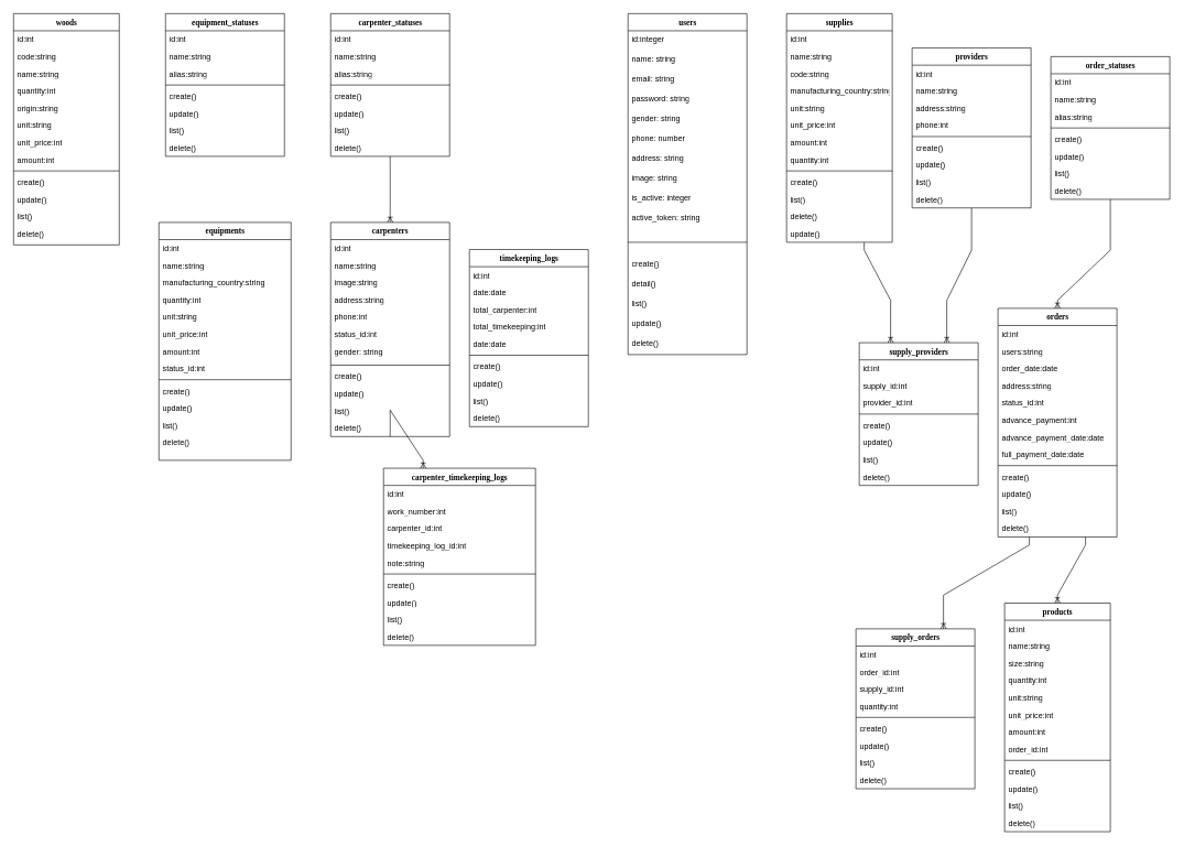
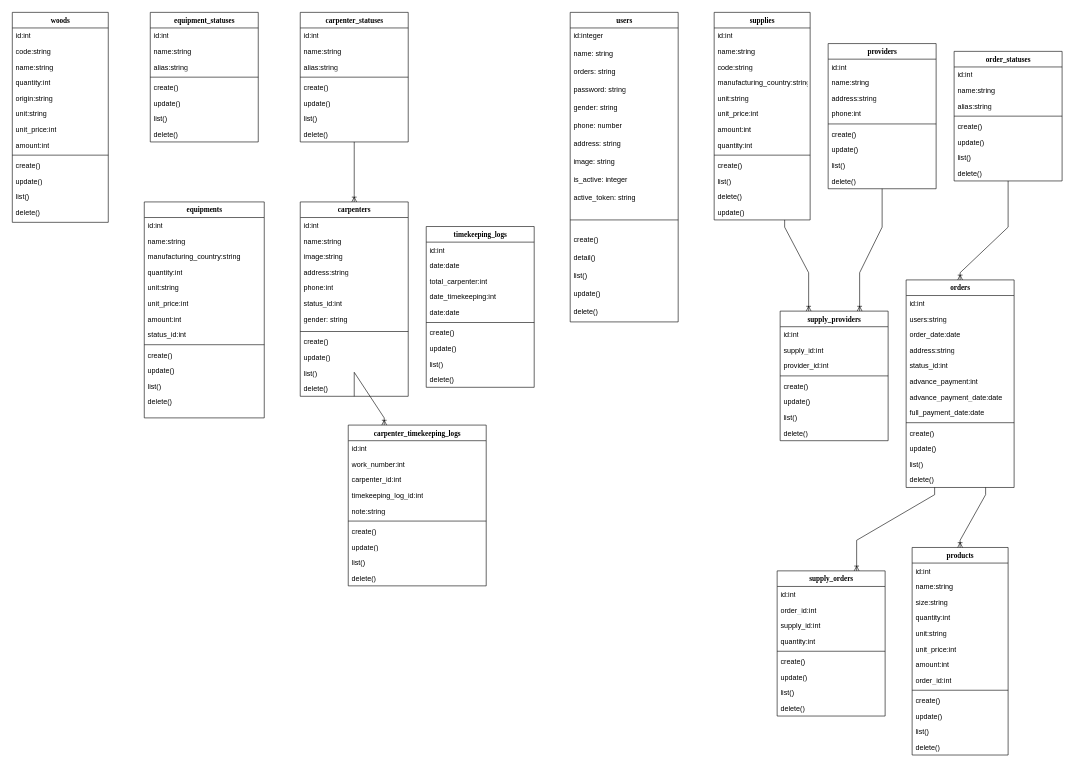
- <mxCell id="152" value="email: string" style="text;html=1;strokeColor=none;fillColor=none;align=left;verticalAlign=top;spacingLeft=4;spacingRight=4;whiteSpace=wrap;overflow=hidden;rotatable=0;points=[[0,0.5],[1,0.5]];portConstraint=eastwest;" parent="149" vertex="1"><mxGeometry y="86" width="180" height="30" as="geometry" /></mxCell>
+ <mxCell id="152" value="orders: string" style="text;html=1;strokeColor=none;fillColor=none;align=left;verticalAlign=top;spacingLeft=4;spacingRight=4;whiteSpace=wrap;overflow=hidden;rotatable=0;points=[[0,0.5],[1,0.5]];portConstraint=eastwest;" parent="149" vertex="1"><mxGeometry y="86" width="180" height="30" as="geometry" /></mxCell>
- <mxCell id="101" value="total_timekeeping:int" style="text;html=1;strokeColor=none;fillColor=none;align=left;verticalAlign=top;spacingLeft=4;spacingRight=4;whiteSpace=wrap;overflow=hidden;rotatable=0;points=[[0,0.5],[1,0.5]];portConstraint=eastwest;" parent="97" vertex="1"><mxGeometry y="104" width="180" height="26" as="geometry" /></mxCell>
+ <mxCell id="101" value="date_timekeeping:int" style="text;html=1;strokeColor=none;fillColor=none;align=left;verticalAlign=top;spacingLeft=4;spacingRight=4;whiteSpace=wrap;overflow=hidden;rotatable=0;points=[[0,0.5],[1,0.5]];portConstraint=eastwest;" parent="97" vertex="1"><mxGeometry y="104" width="180" height="26" as="geometry" /></mxCell>
